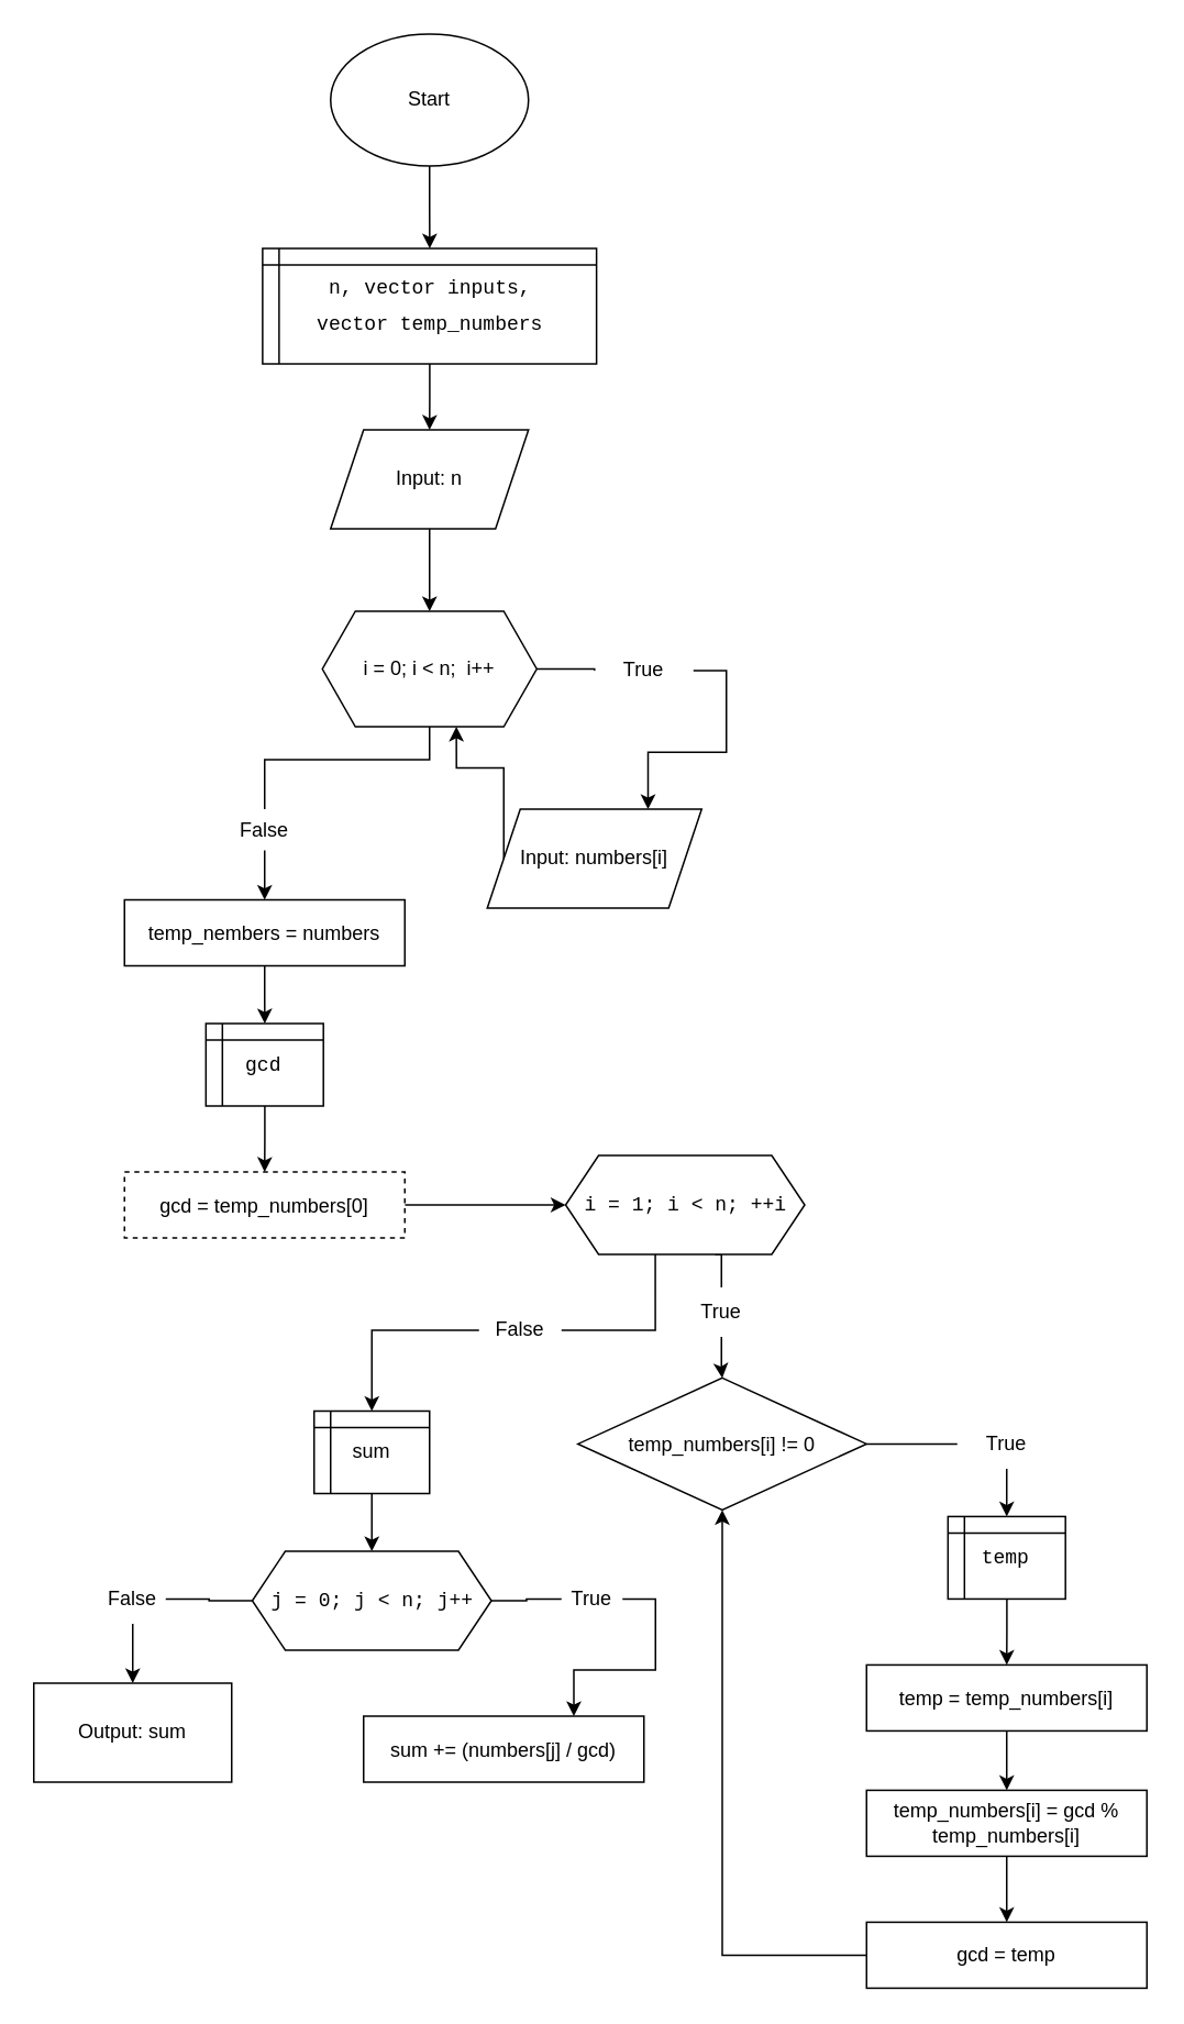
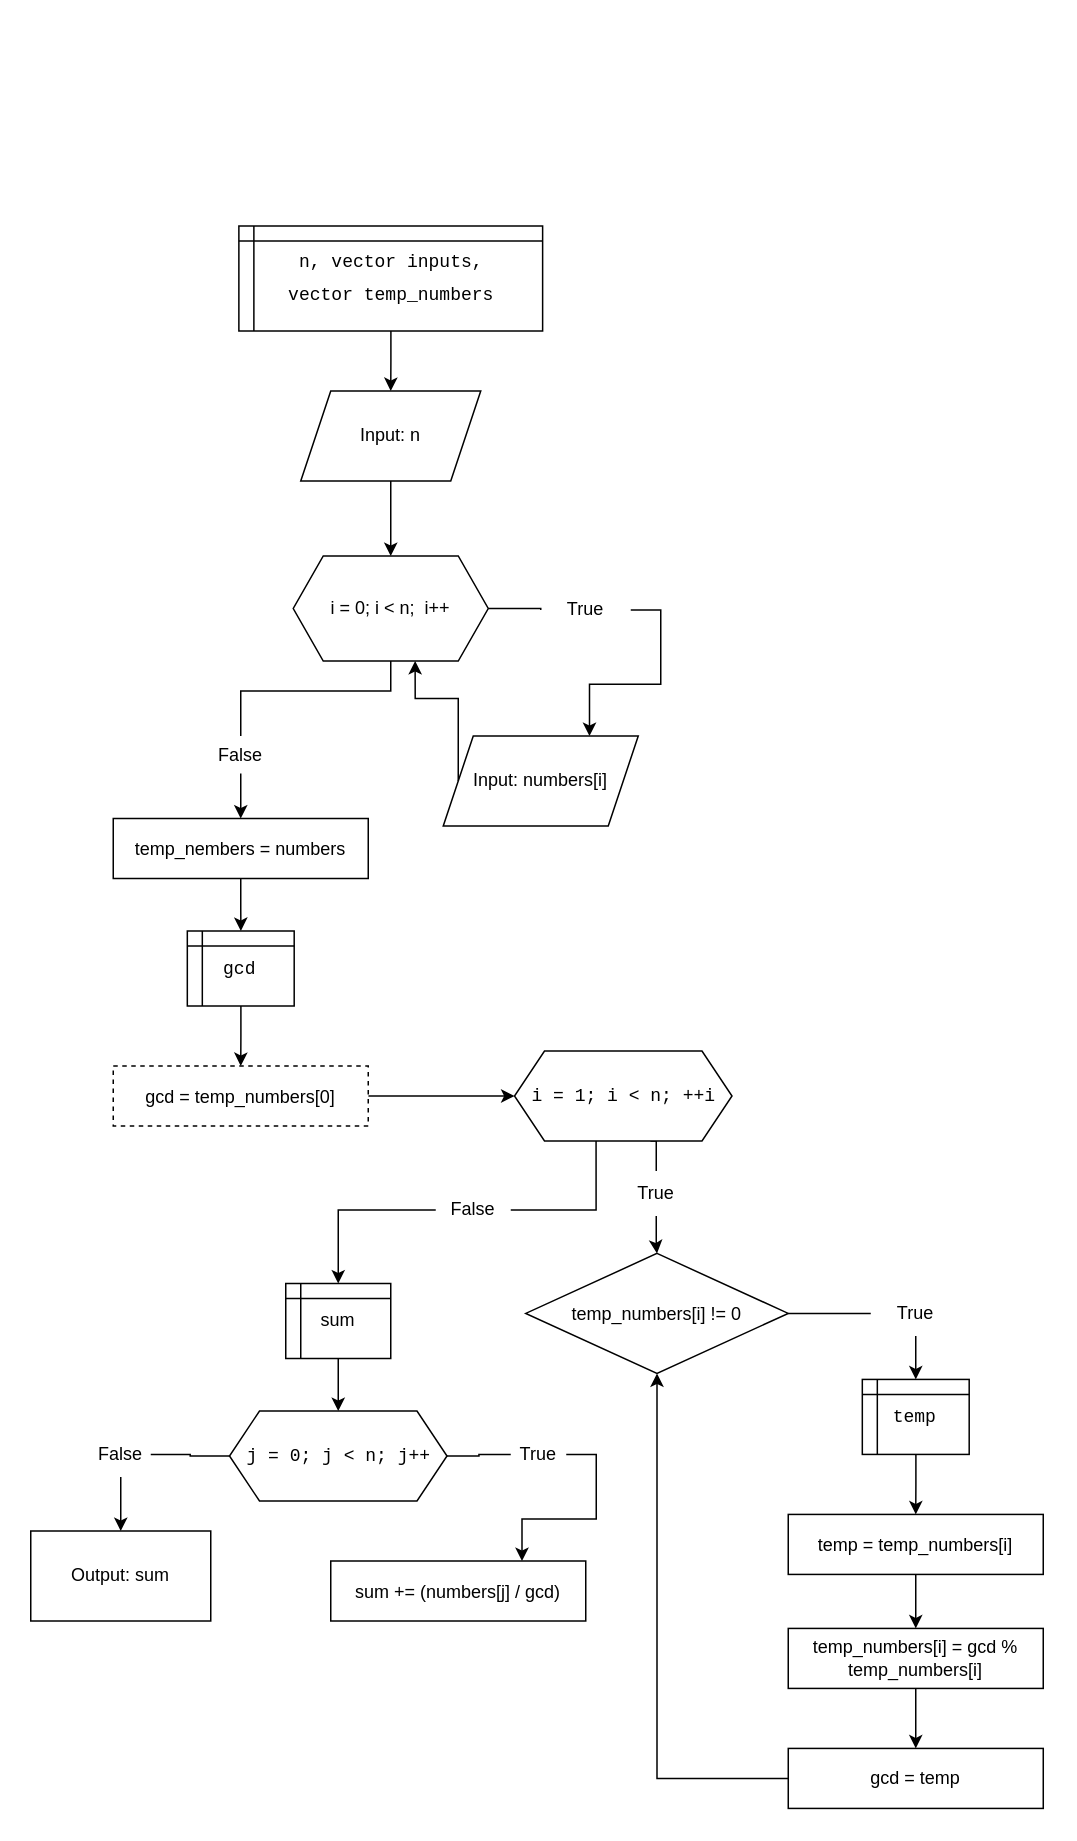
- <mxCell id="3" value="Start" style="ellipse;whiteSpace=wrap;html=1;" vertex="1" parent="1"><mxGeometry x="200" y="20" width="120" height="80" as="geometry" /></mxCell>
- <mxCell id="2" value="" style="edgeStyle=orthogonalEdgeStyle;rounded=0;orthogonalLoop=1;jettySize=auto;html=1;" edge="1" parent="1" source="3" target="5"><mxGeometry relative="1" as="geometry" /></mxCell>
